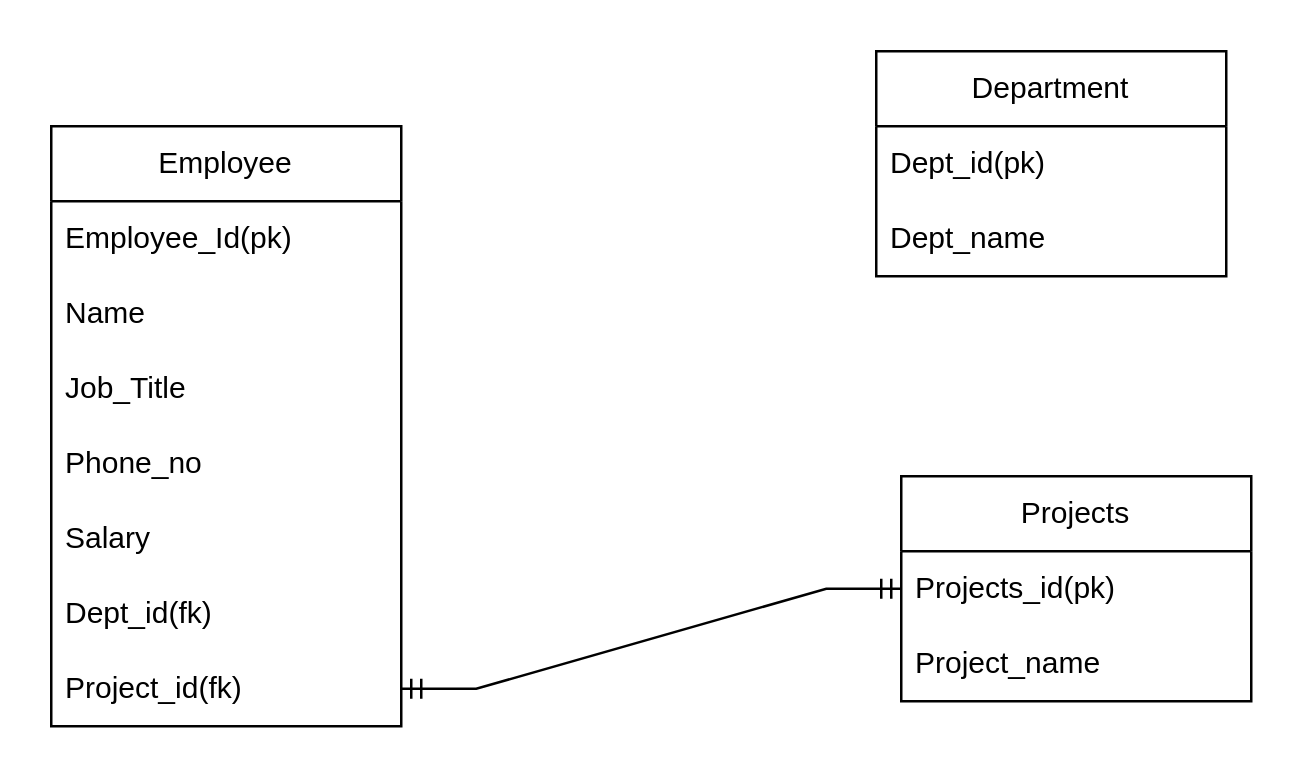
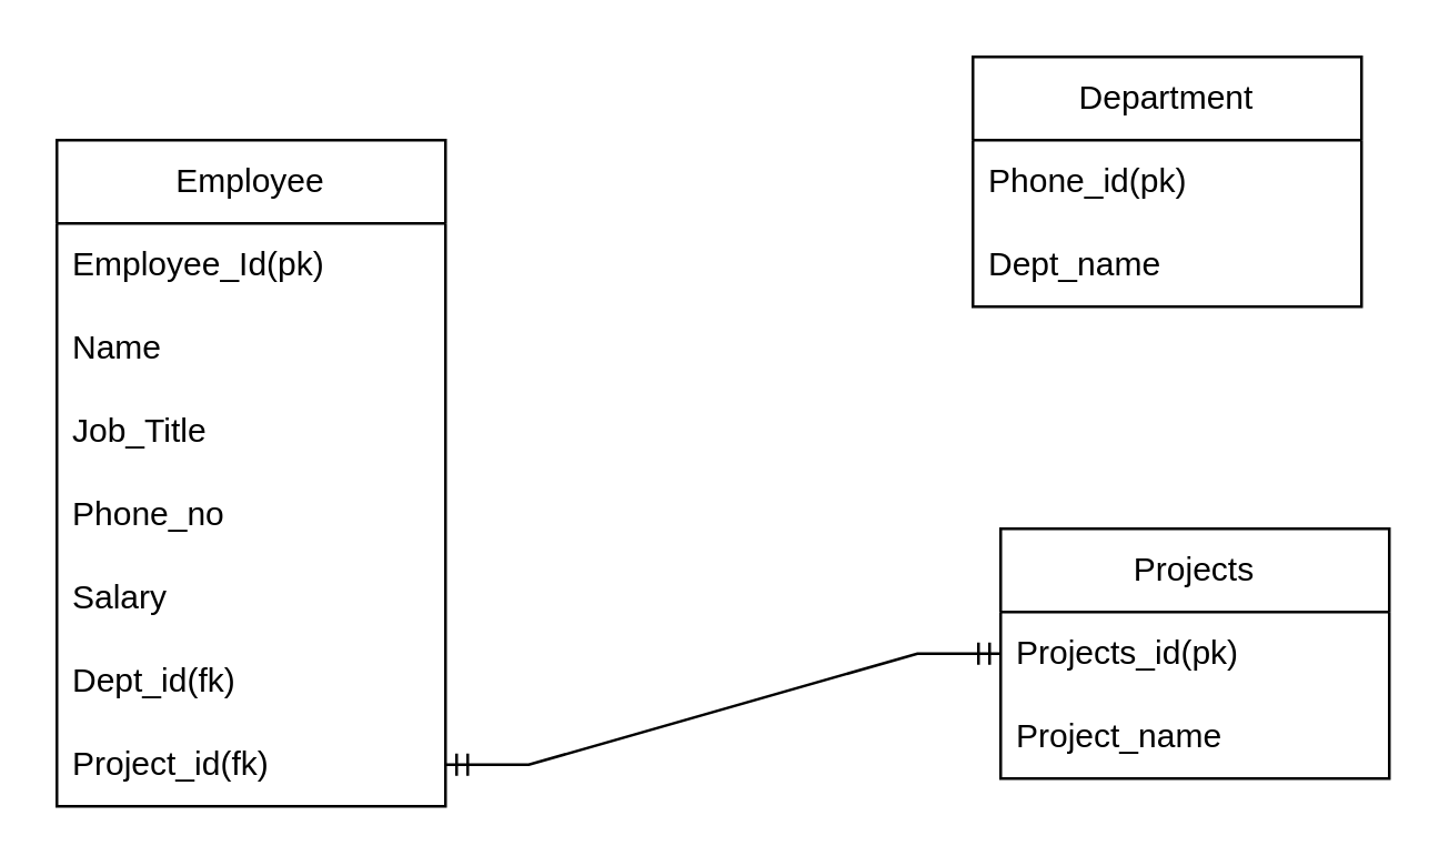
- <mxCell id="11" value="Dept_id(pk)" style="text;strokeColor=none;fillColor=none;align=left;verticalAlign=middle;spacingLeft=4;spacingRight=4;overflow=hidden;points=[[0,0.5],[1,0.5]];portConstraint=eastwest;rotatable=0;whiteSpace=wrap;html=1;" vertex="1" parent="10"><mxGeometry y="30" width="140" height="30" as="geometry" /></mxCell>
+ <mxCell id="11" value="Phone_id(pk)" style="text;strokeColor=none;fillColor=none;align=left;verticalAlign=middle;spacingLeft=4;spacingRight=4;overflow=hidden;points=[[0,0.5],[1,0.5]];portConstraint=eastwest;rotatable=0;whiteSpace=wrap;html=1;" vertex="1" parent="10"><mxGeometry y="30" width="140" height="30" as="geometry" /></mxCell>
